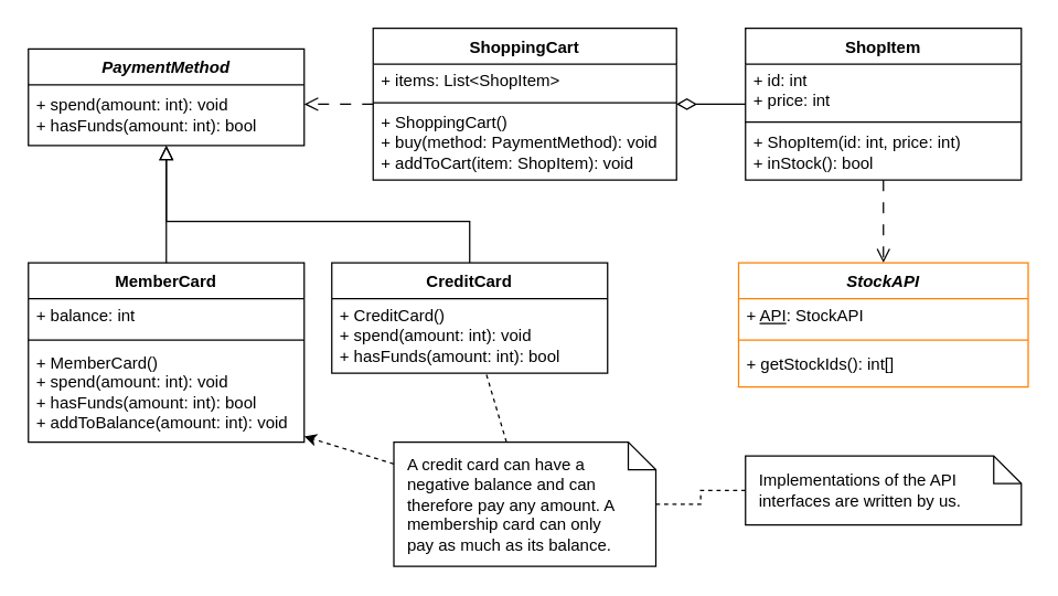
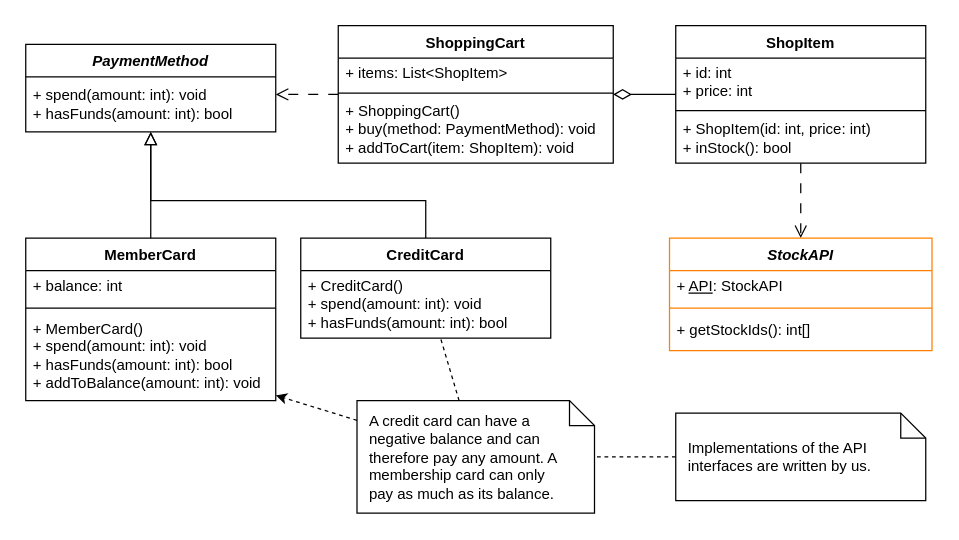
- <mxCell id="31" value="Implementations of the API interfaces are written by us." style="shape=note;size=20;whiteSpace=wrap;html=1;align=left;verticalAlign=middle;spacing=5;spacingRight=20;spacingLeft=5;" vertex="1" parent="1"><mxGeometry x="540" y="330" width="200" height="50" as="geometry" /></mxCell>
+ <mxCell id="31" value="Implementations of the API interfaces are written by us." style="shape=note;size=20;whiteSpace=wrap;html=1;align=left;verticalAlign=middle;spacing=5;spacingRight=20;spacingLeft=5;" vertex="1" parent="1"><mxGeometry x="540" y="330" width="200" height="70" as="geometry" /></mxCell>
